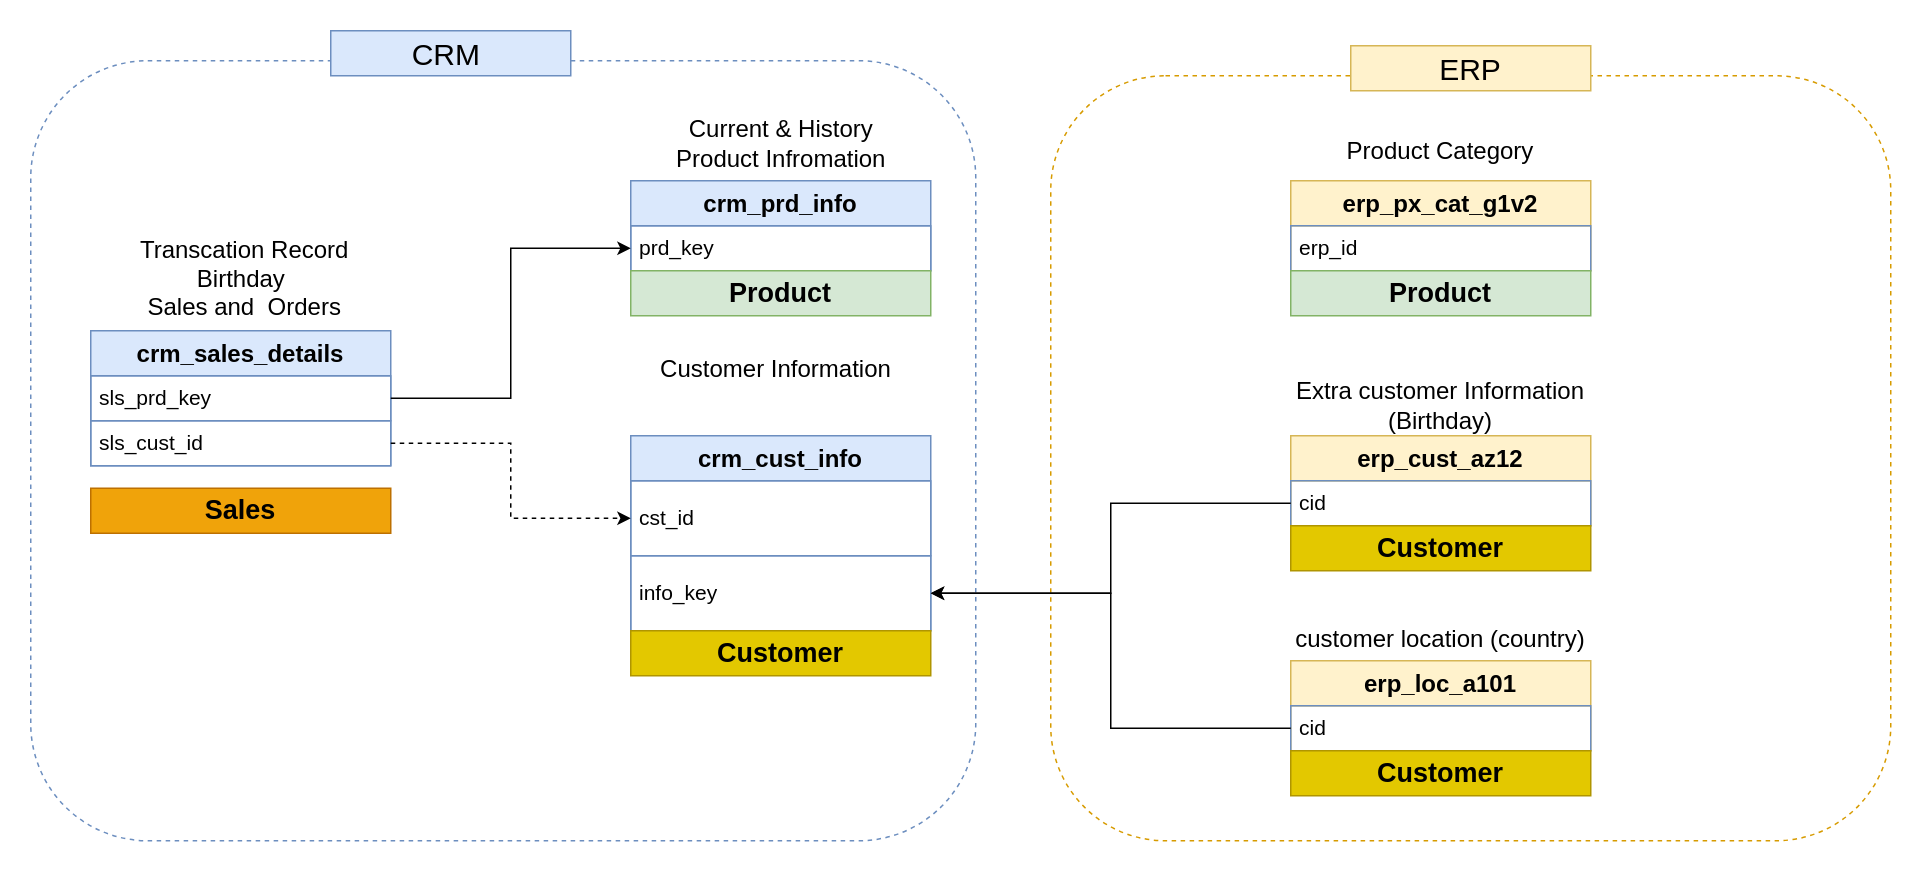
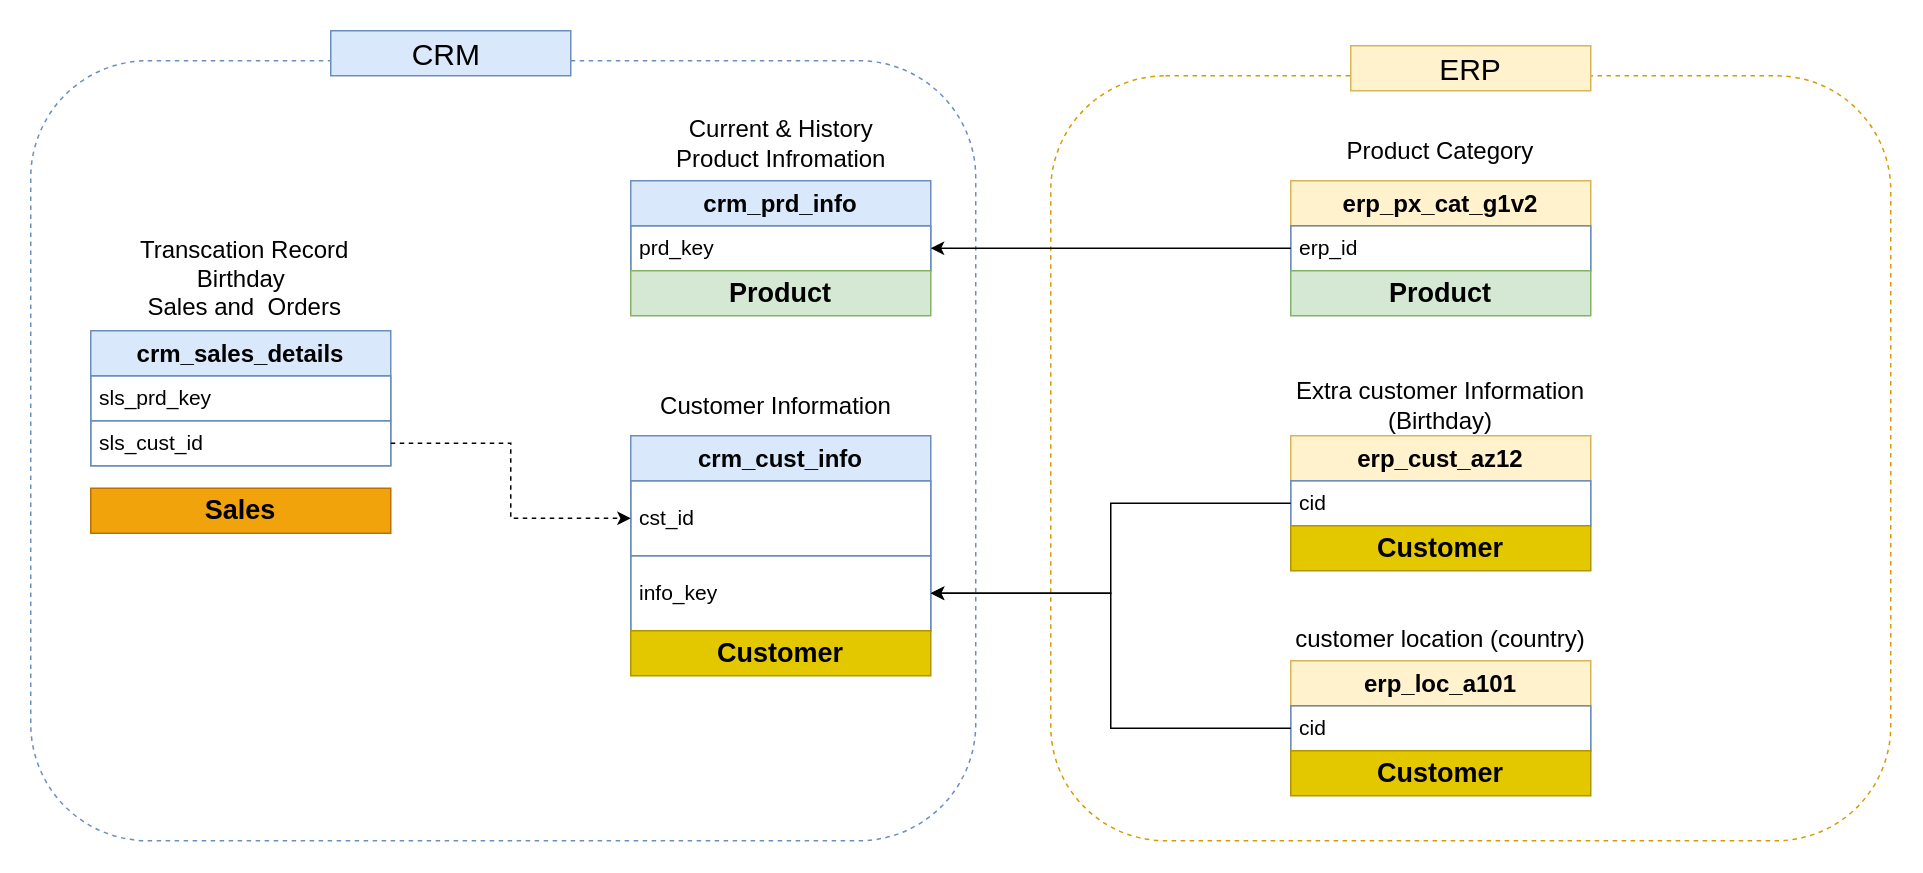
+ <mxCell id="24" style="edgeStyle=orthogonalEdgeStyle;rounded=0;orthogonalLoop=1;jettySize=auto;html=1;entryX=1;entryY=0.5;entryDx=0;entryDy=0;" edge="1" parent="1" source="19" target="8"><mxGeometry relative="1" as="geometry" /></mxCell>
- <mxCell id="12" style="edgeStyle=orthogonalEdgeStyle;rounded=0;orthogonalLoop=1;jettySize=auto;html=1;entryX=0;entryY=0.5;entryDx=0;entryDy=0;fillColor=#dae8fc;strokeColor=#000000;" edge="1" parent="1" source="10" target="8"><mxGeometry relative="1" as="geometry" /></mxCell>
- <mxCell id="29" value="&lt;span style=&quot;font-size: 16px;&quot;&gt;Customer Information&lt;/span&gt;" style="text;html=1;align=center;verticalAlign=middle;whiteSpace=wrap;rounded=0;" vertex="1" parent="1"><mxGeometry x="414" y="225" width="206" height="40" as="geometry" /></mxCell>
+ <mxCell id="29" value="&lt;span style=&quot;font-size: 16px;&quot;&gt;Customer Information&lt;/span&gt;" style="text;html=1;align=center;verticalAlign=middle;whiteSpace=wrap;rounded=0;" vertex="1" parent="1"><mxGeometry x="414" y="250" width="206" height="40" as="geometry" /></mxCell>
